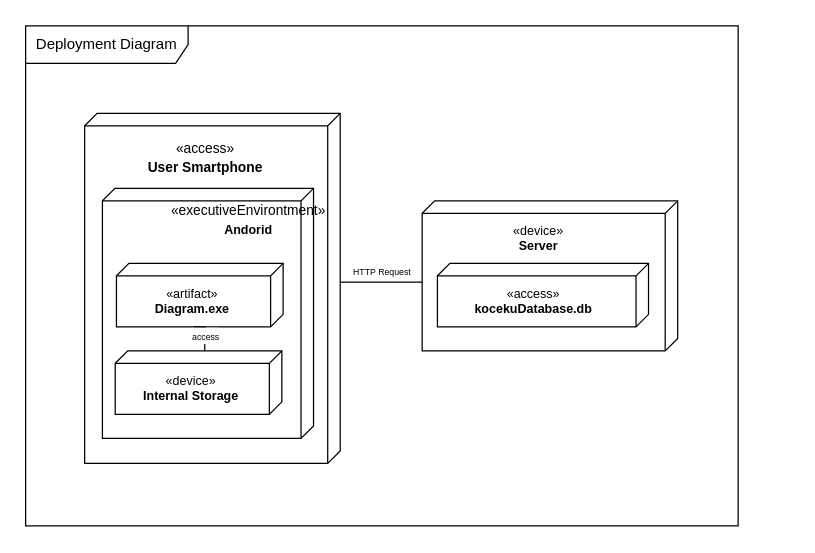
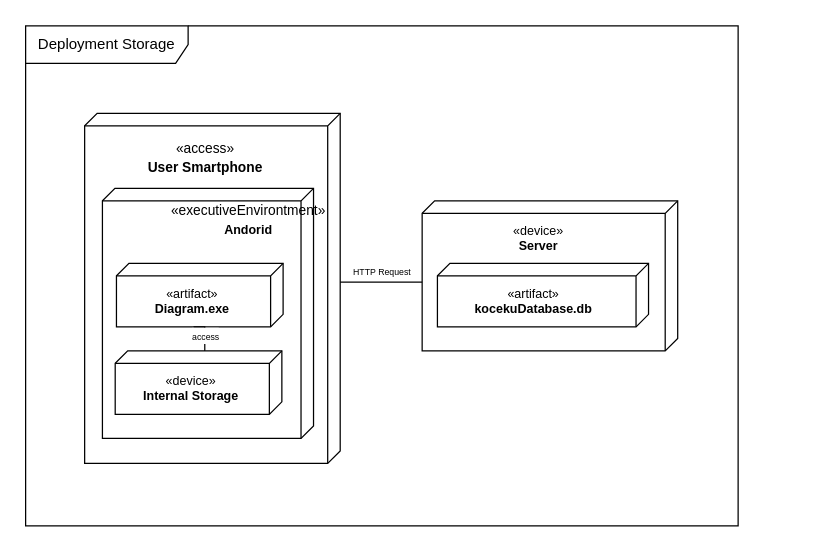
- <mxCell id="2" value="Deployment Diagram" style="shape=umlFrame;whiteSpace=wrap;html=1;pointerEvents=0;width=130;height=30;" parent="1" vertex="1"><mxGeometry x="20" y="20" width="570" height="400" as="geometry" /></mxCell>
+ <mxCell id="2" value="Deployment Storage" style="shape=umlFrame;whiteSpace=wrap;html=1;pointerEvents=0;width=130;height=30;" parent="1" vertex="1"><mxGeometry x="20" y="20" width="570" height="400" as="geometry" /></mxCell>
- <mxCell id="22" value="&lt;font style=&quot;font-size: 10px;&quot;&gt;«access»&lt;br style=&quot;border-color: var(--border-color); font-size: 10px;&quot;&gt;&lt;b style=&quot;font-size: 10px;&quot;&gt;kocekuDatabase.db&lt;/b&gt;&lt;br style=&quot;font-size: 10px;&quot;&gt;&lt;/font&gt;" style="text;html=1;strokeColor=none;fillColor=none;align=center;verticalAlign=middle;whiteSpace=wrap;rounded=0;fontSize=10;" vertex="1" parent="20"><mxGeometry x="1.125e-15" y="11.67" width="132.911" height="36.66" as="geometry" /></mxCell>
+ <mxCell id="22" value="&lt;font style=&quot;font-size: 10px;&quot;&gt;«artifact»&lt;br style=&quot;border-color: var(--border-color); font-size: 10px;&quot;&gt;&lt;b style=&quot;font-size: 10px;&quot;&gt;kocekuDatabase.db&lt;/b&gt;&lt;br style=&quot;font-size: 10px;&quot;&gt;&lt;/font&gt;" style="text;html=1;strokeColor=none;fillColor=none;align=center;verticalAlign=middle;whiteSpace=wrap;rounded=0;fontSize=10;" vertex="1" parent="20"><mxGeometry x="1.125e-15" y="11.67" width="132.911" height="36.66" as="geometry" /></mxCell>
